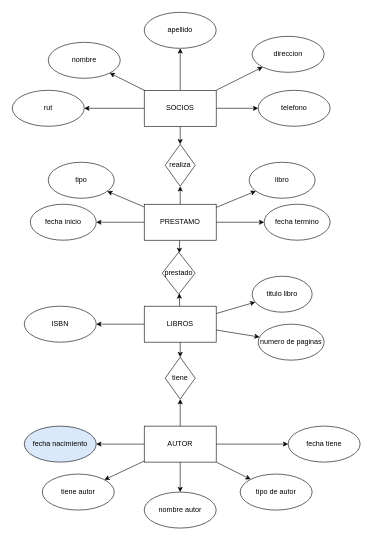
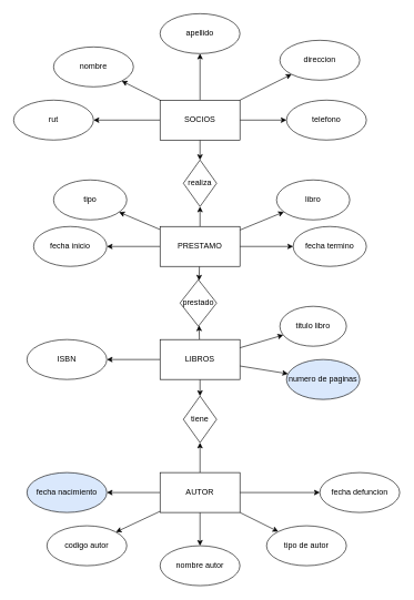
- <mxCell id="40" value="numero de paginas" style="ellipse;whiteSpace=wrap;html=1;rounded=0;" vertex="1" parent="1"><mxGeometry x="430" y="540" width="110" height="60" as="geometry" /></mxCell>
+ <mxCell id="40" value="numero de paginas" style="ellipse;whiteSpace=wrap;html=1;rounded=0;fillColor=#dae8fc;" vertex="1" parent="1"><mxGeometry x="430" y="540" width="110" height="60" as="geometry" /></mxCell>
- <mxCell id="45" value="fecha tiene" style="ellipse;whiteSpace=wrap;html=1;rounded=0;" vertex="1" parent="1"><mxGeometry x="480" y="710" width="120" height="60" as="geometry" /></mxCell>
+ <mxCell id="45" value="fecha defuncion" style="ellipse;whiteSpace=wrap;html=1;rounded=0;" vertex="1" parent="1"><mxGeometry x="480" y="710" width="120" height="60" as="geometry" /></mxCell>
- <mxCell id="43" value="tiene autor" style="ellipse;whiteSpace=wrap;html=1;rounded=0;" vertex="1" parent="1"><mxGeometry x="70" y="790" width="120" height="60" as="geometry" /></mxCell>
+ <mxCell id="43" value="codigo autor" style="ellipse;whiteSpace=wrap;html=1;rounded=0;" vertex="1" parent="1"><mxGeometry x="70" y="790" width="120" height="60" as="geometry" /></mxCell>
